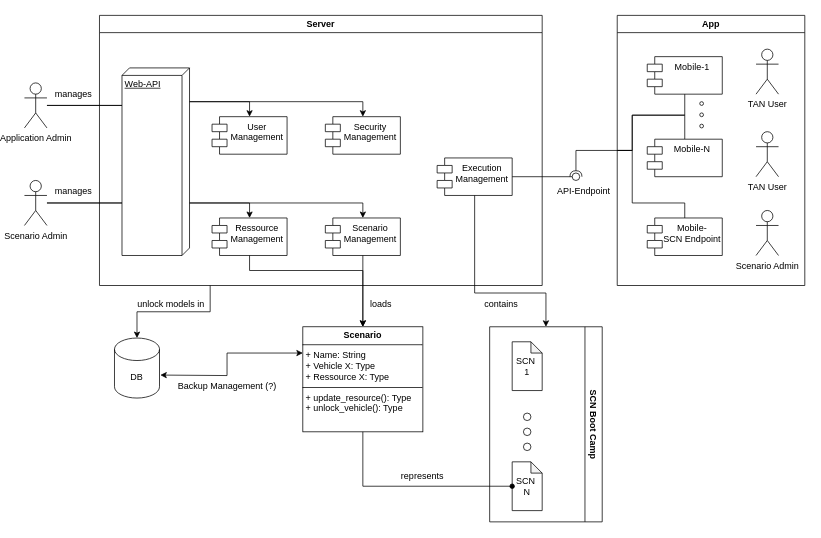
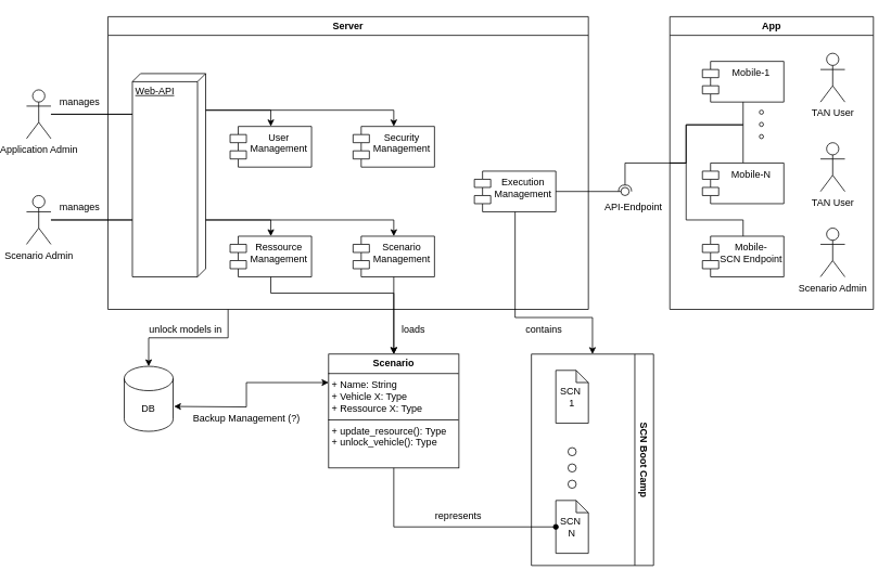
- <mxCell id="29" value="Mobile-N" style="shape=module;align=left;spacingLeft=20;align=center;verticalAlign=top;whiteSpace=wrap;html=1;" vertex="1" parent="27"><mxGeometry x="40" y="165" width="100" height="50" as="geometry" /></mxCell>
+ <mxCell id="29" value="Mobile-N" style="shape=module;align=left;spacingLeft=20;align=center;verticalAlign=top;whiteSpace=wrap;html=1;" vertex="1" parent="27"><mxGeometry x="40" y="180" width="100" height="50" as="geometry" /></mxCell>
